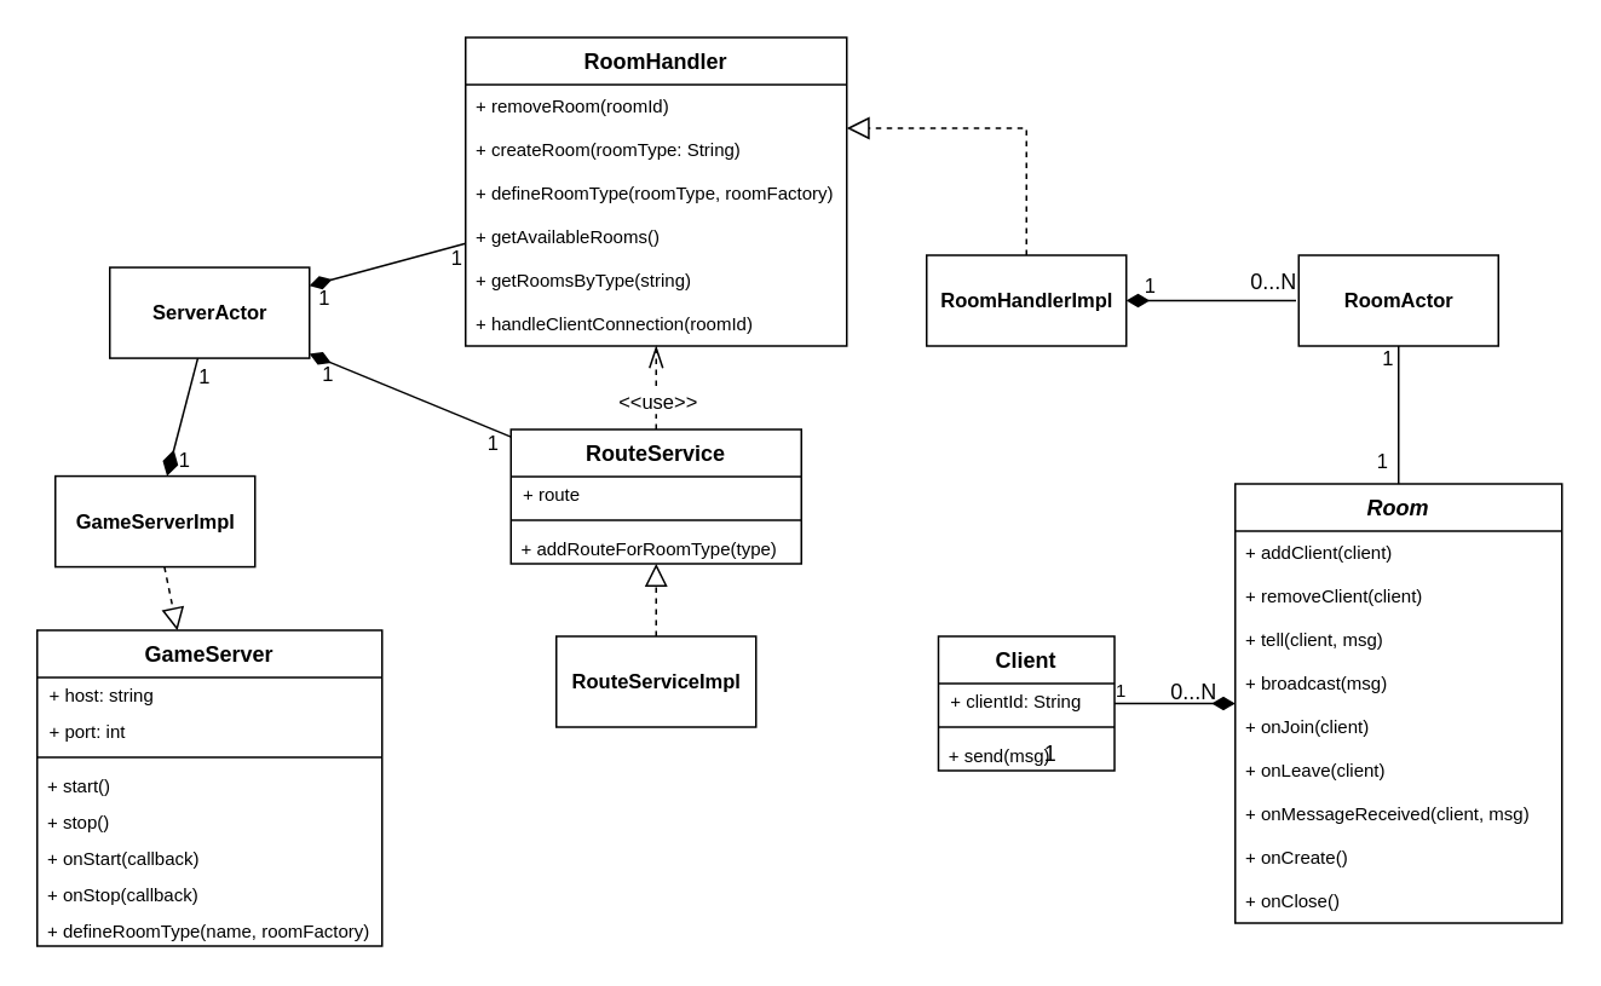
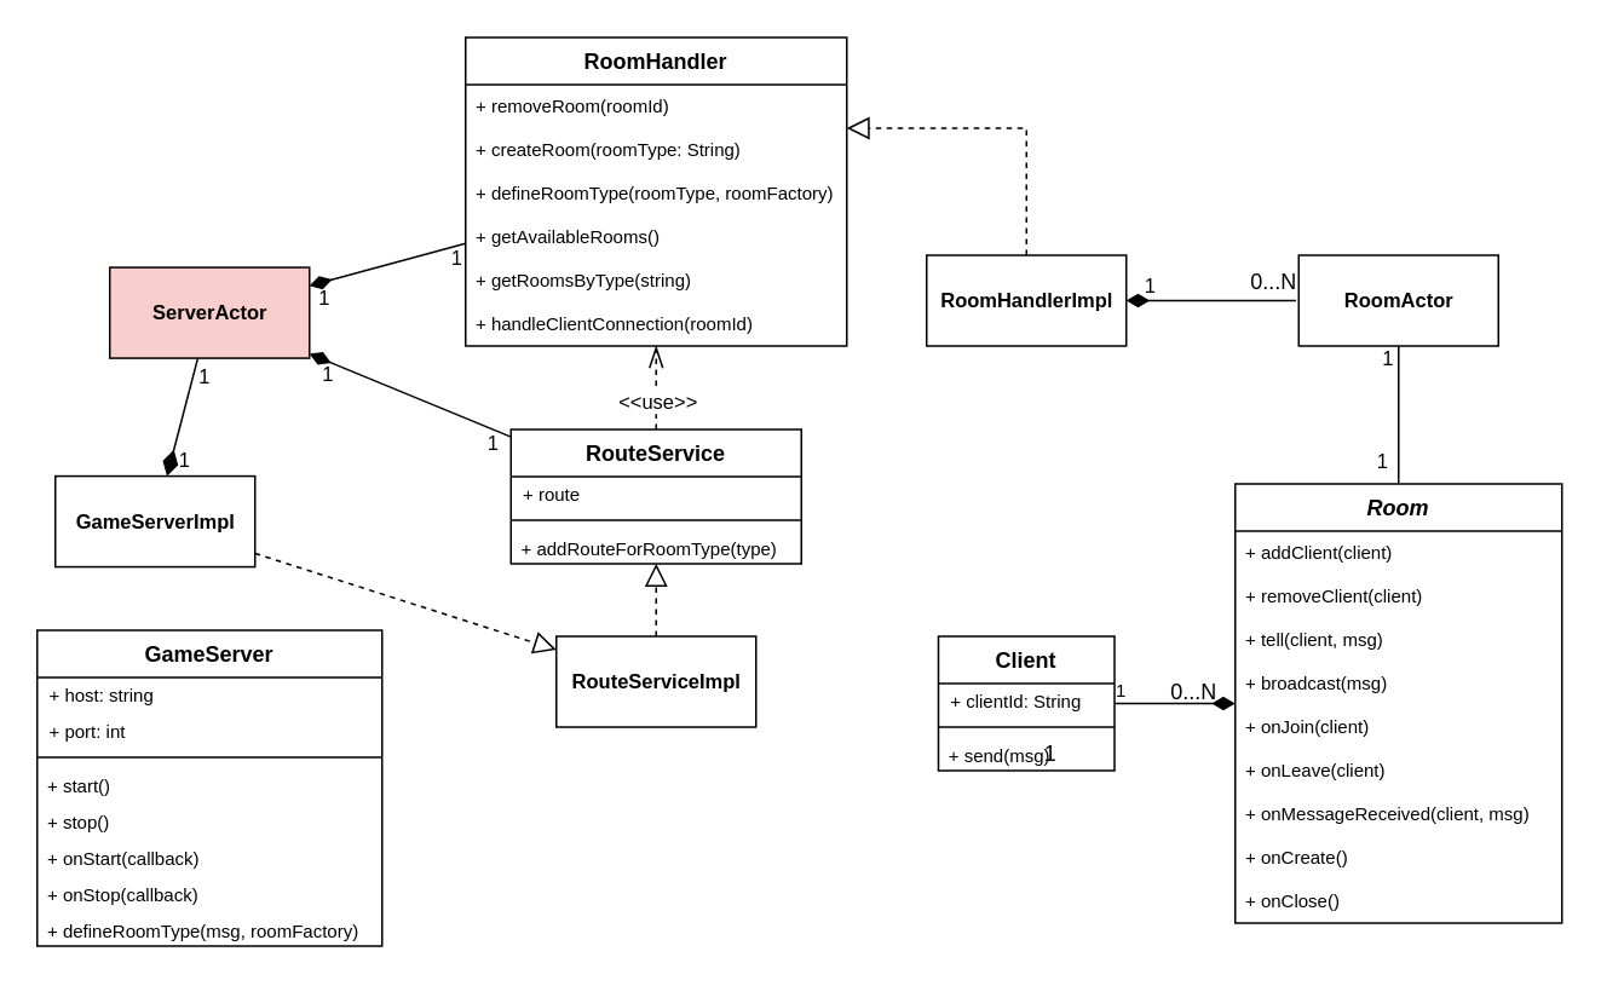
- <mxCell id="2" value="ServerActor" style="html=1;fontSize=11;fontStyle=1" parent="1" vertex="1"><mxGeometry x="60" y="146.72" width="110" height="50" as="geometry" /></mxCell>
+ <mxCell id="2" value="ServerActor" style="html=1;fontSize=11;fontStyle=1;fillColor=#f8cecc;" parent="1" vertex="1"><mxGeometry x="60" y="146.72" width="110" height="50" as="geometry" /></mxCell>
- <mxCell id="19" style="edgeStyle=none;rounded=0;orthogonalLoop=1;jettySize=auto;html=1;dashed=1;startArrow=none;startFill=0;startSize=10;endArrow=block;endFill=0;endSize=10;strokeWidth=1;fontSize=11;" parent="1" source="23" target="57" edge="1"><mxGeometry relative="1" as="geometry"><mxPoint x="36" y="271.72" as="targetPoint" /></mxGeometry></mxCell>
+ <mxCell id="19" style="edgeStyle=none;rounded=0;orthogonalLoop=1;jettySize=auto;html=1;dashed=1;startArrow=none;startFill=0;startSize=10;endArrow=block;endFill=0;endSize=10;strokeWidth=1;fontSize=11;" parent="1" source="23" target="25" edge="1"><mxGeometry relative="1" as="geometry"><mxPoint x="36" y="271.72" as="targetPoint" /></mxGeometry></mxCell>
- <mxCell id="65" value="+ defineRoomType(name, roomFactory)" style="text;strokeColor=none;fillColor=none;align=left;verticalAlign=top;spacingLeft=4;spacingRight=4;overflow=hidden;rotatable=0;points=[[0,0.5],[1,0.5]];portConstraint=eastwest;fontSize=10;" parent="57" vertex="1"><mxGeometry y="154" width="190" height="20" as="geometry" /></mxCell>
+ <mxCell id="65" value="+ defineRoomType(msg, roomFactory)" style="text;strokeColor=none;fillColor=none;align=left;verticalAlign=top;spacingLeft=4;spacingRight=4;overflow=hidden;rotatable=0;points=[[0,0.5],[1,0.5]];portConstraint=eastwest;fontSize=10;" parent="57" vertex="1"><mxGeometry y="154" width="190" height="20" as="geometry" /></mxCell>
